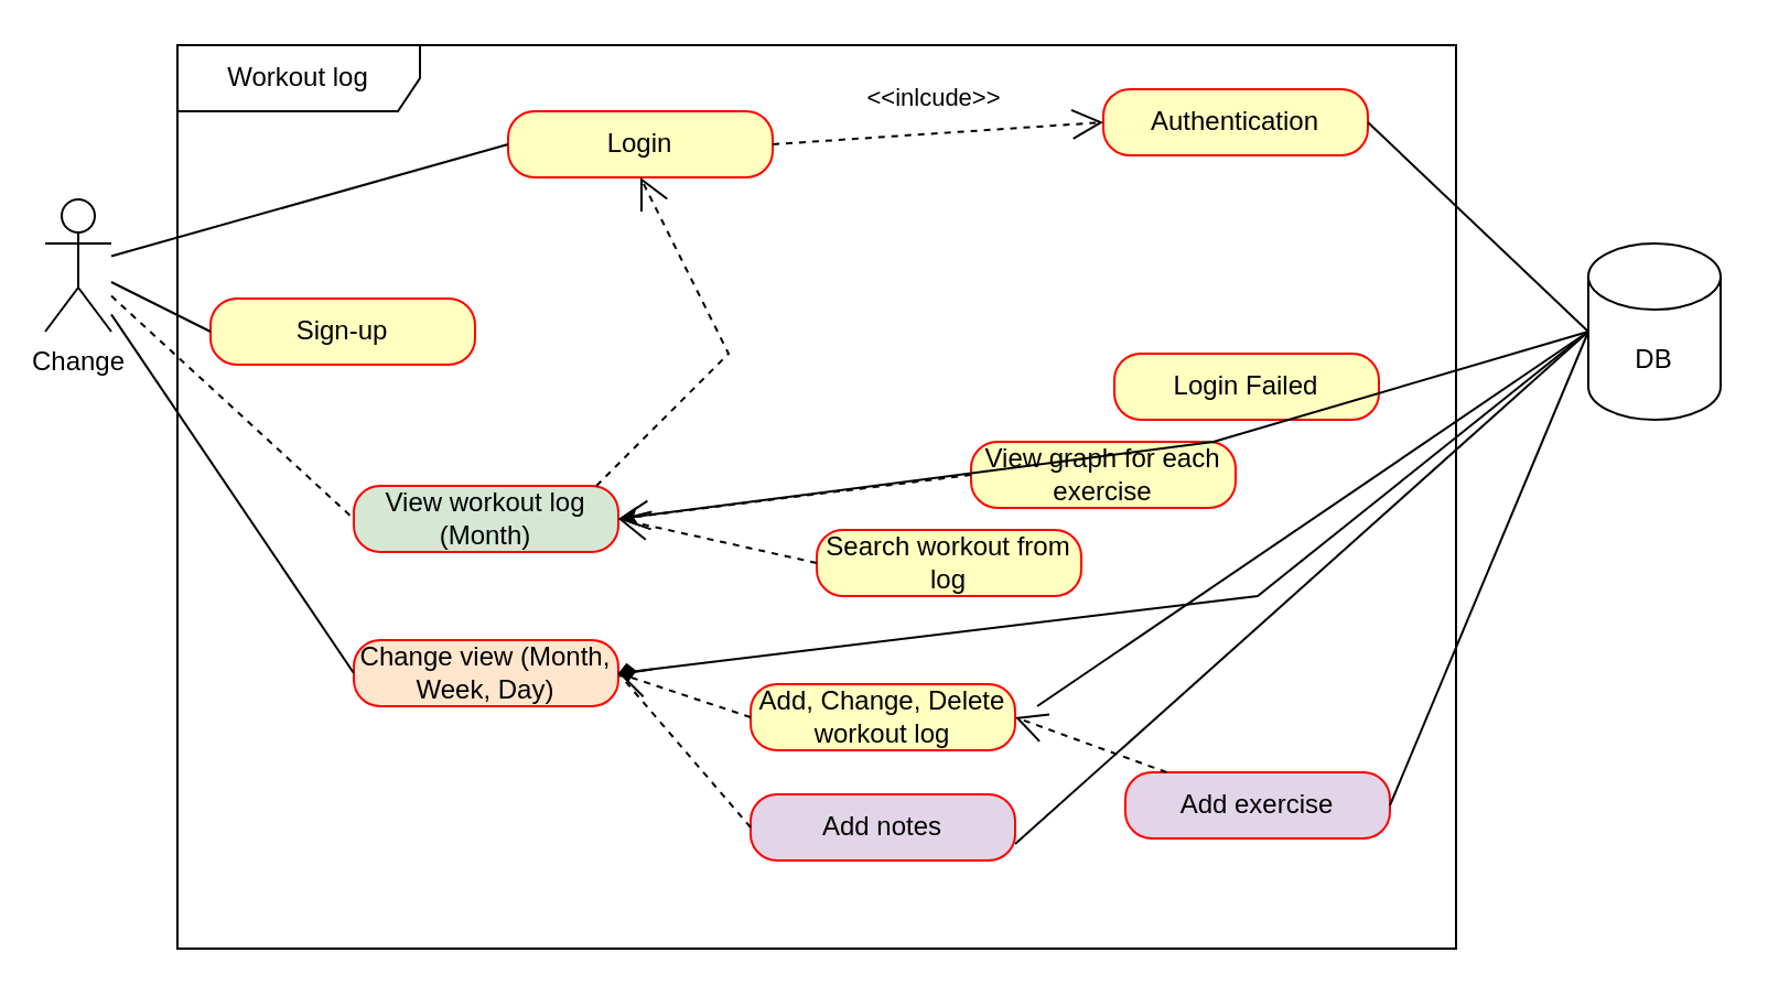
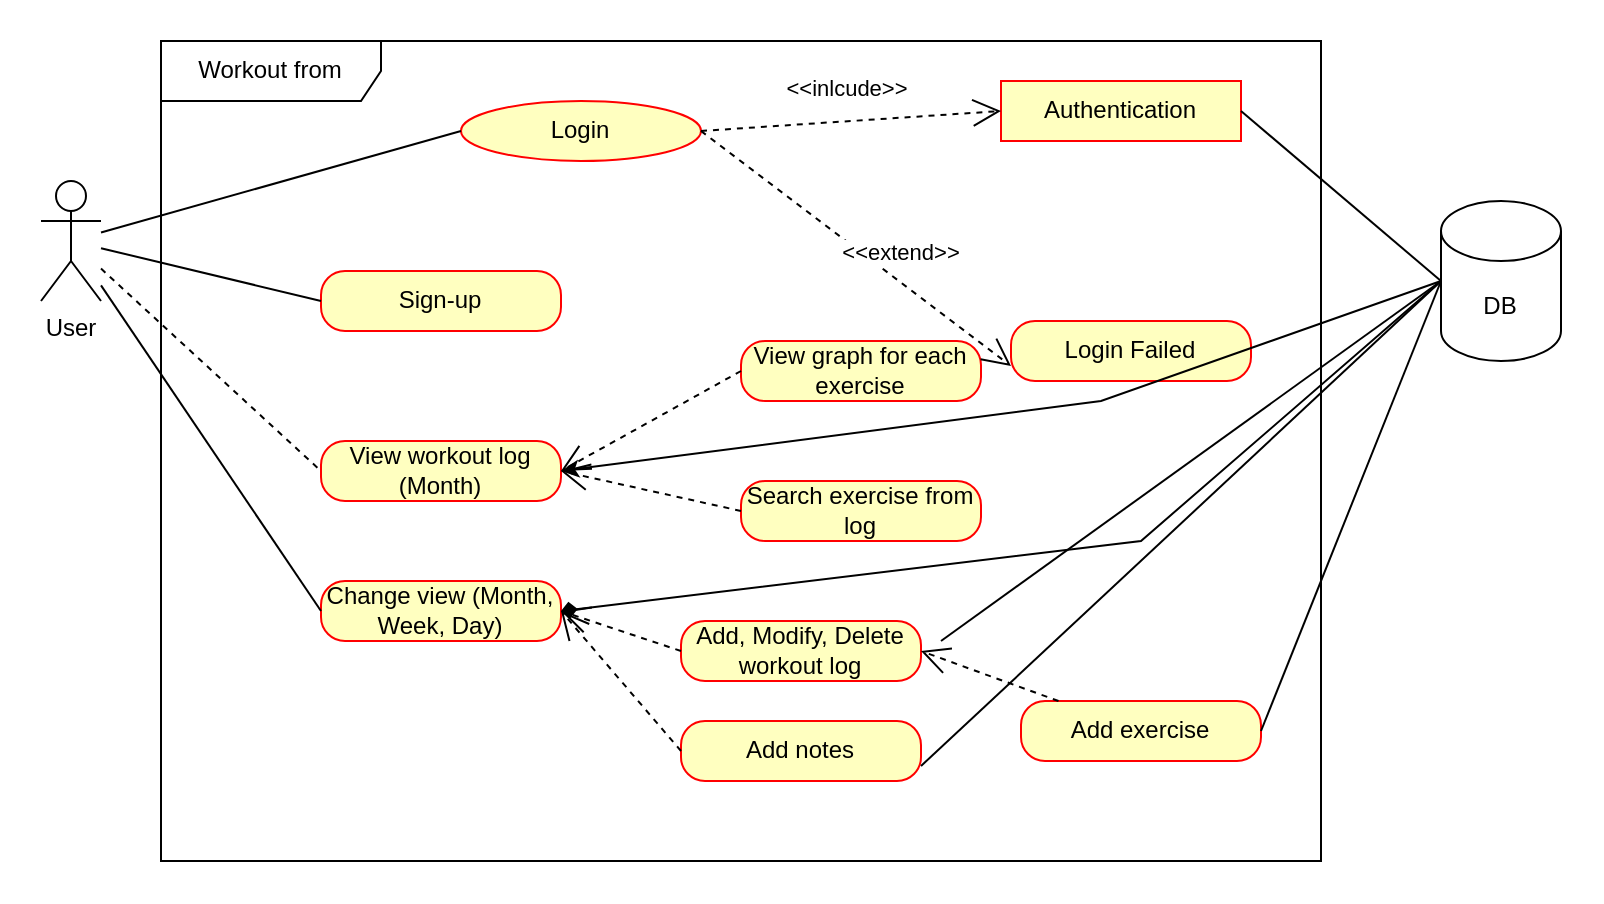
- <mxCell id="3" value="Workout log" style="shape=umlFrame;whiteSpace=wrap;html=1;pointerEvents=0;width=110;height=30;" vertex="1" parent="1"><mxGeometry x="80" y="20" width="580" height="410" as="geometry" /></mxCell>
+ <mxCell id="3" value="Workout from" style="shape=umlFrame;whiteSpace=wrap;html=1;pointerEvents=0;width=110;height=30;" vertex="1" parent="1"><mxGeometry x="80" y="20" width="580" height="410" as="geometry" /></mxCell>
- <mxCell id="11" value="Authentication" style="rounded=1;whiteSpace=wrap;html=1;arcSize=40;fontColor=#000000;fillColor=#ffffc0;strokeColor=#ff0000;" vertex="1" parent="1"><mxGeometry x="500" y="40" width="120" height="30" as="geometry" /></mxCell>
+ <mxCell id="11" value="Authentication" style="whiteSpace=wrap;html=1;arcSize=40;fontColor=#000000;fillColor=#ffffc0;strokeColor=#ff0000;rounded=0;" vertex="1" parent="1"><mxGeometry x="500" y="40" width="120" height="30" as="geometry" /></mxCell>
- <mxCell id="4" value="Login" style="rounded=1;whiteSpace=wrap;html=1;arcSize=40;fontColor=#000000;fillColor=#ffffc0;strokeColor=#ff0000;" vertex="1" parent="1"><mxGeometry x="230" y="50" width="120" height="30" as="geometry" /></mxCell>
+ <mxCell id="4" value="Login" style="ellipse;whiteSpace=wrap;html=1;arcSize=40;fontColor=#000000;fillColor=#ffffc0;strokeColor=#ff0000;" vertex="1" parent="1"><mxGeometry x="230" y="50" width="120" height="30" as="geometry" /></mxCell>
+ <mxCell id="20" value="&amp;lt;&amp;lt;extend&amp;gt;&amp;gt;" style="endArrow=open;endSize=12;dashed=1;html=1;rounded=0;exitX=1;exitY=0.5;exitDx=0;exitDy=0;entryX=0;entryY=0.75;entryDx=0;entryDy=0;" edge="1" parent="1" source="4" target="12"><mxGeometry x="0.194" y="12" width="160" relative="1" as="geometry"><mxPoint x="290" y="105" as="sourcePoint" /><mxPoint x="420" y="75" as="targetPoint" /><mxPoint as="offset" /></mxGeometry></mxCell>
- <mxCell id="5" value="Sign-up" style="rounded=1;whiteSpace=wrap;html=1;arcSize=40;fontColor=#000000;fillColor=#ffffc0;strokeColor=#ff0000;" vertex="1" parent="1"><mxGeometry x="95" y="135" width="120" height="30" as="geometry" /></mxCell>
+ <mxCell id="5" value="Sign-up" style="rounded=1;whiteSpace=wrap;html=1;arcSize=40;fontColor=#000000;fillColor=#ffffc0;strokeColor=#ff0000;" vertex="1" parent="1"><mxGeometry x="160" y="135" width="120" height="30" as="geometry" /></mxCell>
- <mxCell id="23" value="DB" style="shape=cylinder3;whiteSpace=wrap;html=1;boundedLbl=1;backgroundOutline=1;size=15;" vertex="1" parent="1"><mxGeometry x="720" y="110" width="60" height="80" as="geometry" /></mxCell>
+ <mxCell id="23" value="DB" style="shape=cylinder3;whiteSpace=wrap;html=1;boundedLbl=1;backgroundOutline=1;size=15;" vertex="1" parent="1"><mxGeometry x="720" y="100" width="60" height="80" as="geometry" /></mxCell>
- <mxCell id="24" value="" style="endArrow=open;endSize=12;dashed=1;html=1;rounded=0;exitX=0.917;exitY=0;exitDx=0;exitDy=0;entryX=0.5;entryY=1;entryDx=0;entryDy=0;exitPerimeter=0;" edge="1" parent="1" source="6" target="4"><mxGeometry x="0.194" y="12" width="160" relative="1" as="geometry"><mxPoint x="380" y="195" as="sourcePoint" /><mxPoint x="290" y="245" as="targetPoint" /><mxPoint as="offset" /><Array as="points"><mxPoint x="330" y="160" /></Array></mxGeometry></mxCell>
- <mxCell id="2" value="Change&lt;br&gt;" style="shape=umlActor;verticalLabelPosition=bottom;verticalAlign=top;html=1;outlineConnect=0;" vertex="1" parent="1"><mxGeometry x="20" y="90" width="30" height="60" as="geometry" /></mxCell>
+ <mxCell id="2" value="User&lt;br&gt;" style="shape=umlActor;verticalLabelPosition=bottom;verticalAlign=top;html=1;outlineConnect=0;" vertex="1" parent="1"><mxGeometry x="20" y="90" width="30" height="60" as="geometry" /></mxCell>
- <mxCell id="9" value="View graph for each exercise" style="rounded=1;whiteSpace=wrap;html=1;arcSize=40;fontColor=#000000;fillColor=#ffffc0;strokeColor=#ff0000;" vertex="1" parent="1"><mxGeometry x="440" y="200" width="120" height="30" as="geometry" /></mxCell>
+ <mxCell id="9" value="View graph for each exercise" style="rounded=1;whiteSpace=wrap;html=1;arcSize=40;fontColor=#000000;fillColor=#ffffc0;strokeColor=#ff0000;" vertex="1" parent="1"><mxGeometry x="370" y="170" width="120" height="30" as="geometry" /></mxCell>
- <mxCell id="6" value="View workout log (Month)" style="rounded=1;whiteSpace=wrap;html=1;arcSize=40;fontColor=#000000;fillColor=#d5e8d4;strokeColor=#ff0000;" vertex="1" parent="1"><mxGeometry x="160" y="220" width="120" height="30" as="geometry" /></mxCell>
+ <mxCell id="6" value="View workout log (Month)" style="rounded=1;whiteSpace=wrap;html=1;arcSize=40;fontColor=#000000;fillColor=#ffffc0;strokeColor=#ff0000;" vertex="1" parent="1"><mxGeometry x="160" y="220" width="120" height="30" as="geometry" /></mxCell>
- <mxCell id="10" value="Search workout from log" style="rounded=1;whiteSpace=wrap;html=1;arcSize=40;fontColor=#000000;fillColor=#ffffc0;strokeColor=#ff0000;" vertex="1" parent="1"><mxGeometry x="370" y="240" width="120" height="30" as="geometry" /></mxCell>
+ <mxCell id="10" value="Search exercise from log" style="rounded=1;whiteSpace=wrap;html=1;arcSize=40;fontColor=#000000;fillColor=#ffffc0;strokeColor=#ff0000;" vertex="1" parent="1"><mxGeometry x="370" y="240" width="120" height="30" as="geometry" /></mxCell>
- <mxCell id="8" value="Change view (Month, Week, Day)" style="rounded=1;whiteSpace=wrap;html=1;arcSize=40;fontColor=#000000;fillColor=#ffe6cc;strokeColor=#ff0000;" vertex="1" parent="1"><mxGeometry x="160" y="290" width="120" height="30" as="geometry" /></mxCell>
+ <mxCell id="8" value="Change view (Month, Week, Day)" style="rounded=1;whiteSpace=wrap;html=1;arcSize=40;fontColor=#000000;fillColor=#ffffc0;strokeColor=#ff0000;" vertex="1" parent="1"><mxGeometry x="160" y="290" width="120" height="30" as="geometry" /></mxCell>
- <mxCell id="26" value="" style="endArrow=none;endSize=12;dashed=1;html=1;rounded=0;exitX=0;exitY=0.5;exitDx=0;exitDy=0;entryX=1;entryY=0.5;entryDx=0;entryDy=0;" edge="1" parent="1" source="14" target="8"><mxGeometry x="0.194" y="12" width="160" relative="1" as="geometry"><mxPoint x="350" y="315" as="sourcePoint" /><mxPoint x="290" y="315" as="targetPoint" /><mxPoint as="offset" /></mxGeometry></mxCell>
+ <mxCell id="26" value="" style="endArrow=open;endSize=12;dashed=1;html=1;rounded=0;exitX=0;exitY=0.5;exitDx=0;exitDy=0;entryX=1;entryY=0.5;entryDx=0;entryDy=0;" edge="1" parent="1" source="14" target="8"><mxGeometry x="0.194" y="12" width="160" relative="1" as="geometry"><mxPoint x="350" y="315" as="sourcePoint" /><mxPoint x="290" y="315" as="targetPoint" /><mxPoint as="offset" /></mxGeometry></mxCell>
- <mxCell id="7" value="Add, Change, Delete workout log" style="rounded=1;whiteSpace=wrap;html=1;arcSize=40;fontColor=#000000;fillColor=#ffffc0;strokeColor=#ff0000;" vertex="1" parent="1"><mxGeometry x="340" y="310" width="120" height="30" as="geometry" /></mxCell>
+ <mxCell id="7" value="Add, Modify, Delete workout log" style="rounded=1;whiteSpace=wrap;html=1;arcSize=40;fontColor=#000000;fillColor=#ffffc0;strokeColor=#ff0000;" vertex="1" parent="1"><mxGeometry x="340" y="310" width="120" height="30" as="geometry" /></mxCell>
- <mxCell id="13" value="Add exercise" style="rounded=1;whiteSpace=wrap;html=1;arcSize=40;fontColor=#000000;fillColor=#e1d5e7;strokeColor=#ff0000;" vertex="1" parent="1"><mxGeometry x="510" y="350" width="120" height="30" as="geometry" /></mxCell>
+ <mxCell id="13" value="Add exercise" style="rounded=1;whiteSpace=wrap;html=1;arcSize=40;fontColor=#000000;fillColor=#ffffc0;strokeColor=#ff0000;" vertex="1" parent="1"><mxGeometry x="510" y="350" width="120" height="30" as="geometry" /></mxCell>
- <mxCell id="14" value="Add notes" style="rounded=1;whiteSpace=wrap;html=1;arcSize=40;fontColor=#000000;fillColor=#e1d5e7;strokeColor=#ff0000;" vertex="1" parent="1"><mxGeometry x="340" y="360" width="120" height="30" as="geometry" /></mxCell>
+ <mxCell id="14" value="Add notes" style="rounded=1;whiteSpace=wrap;html=1;arcSize=40;fontColor=#000000;fillColor=#ffffc0;strokeColor=#ff0000;" vertex="1" parent="1"><mxGeometry x="340" y="360" width="120" height="30" as="geometry" /></mxCell>
